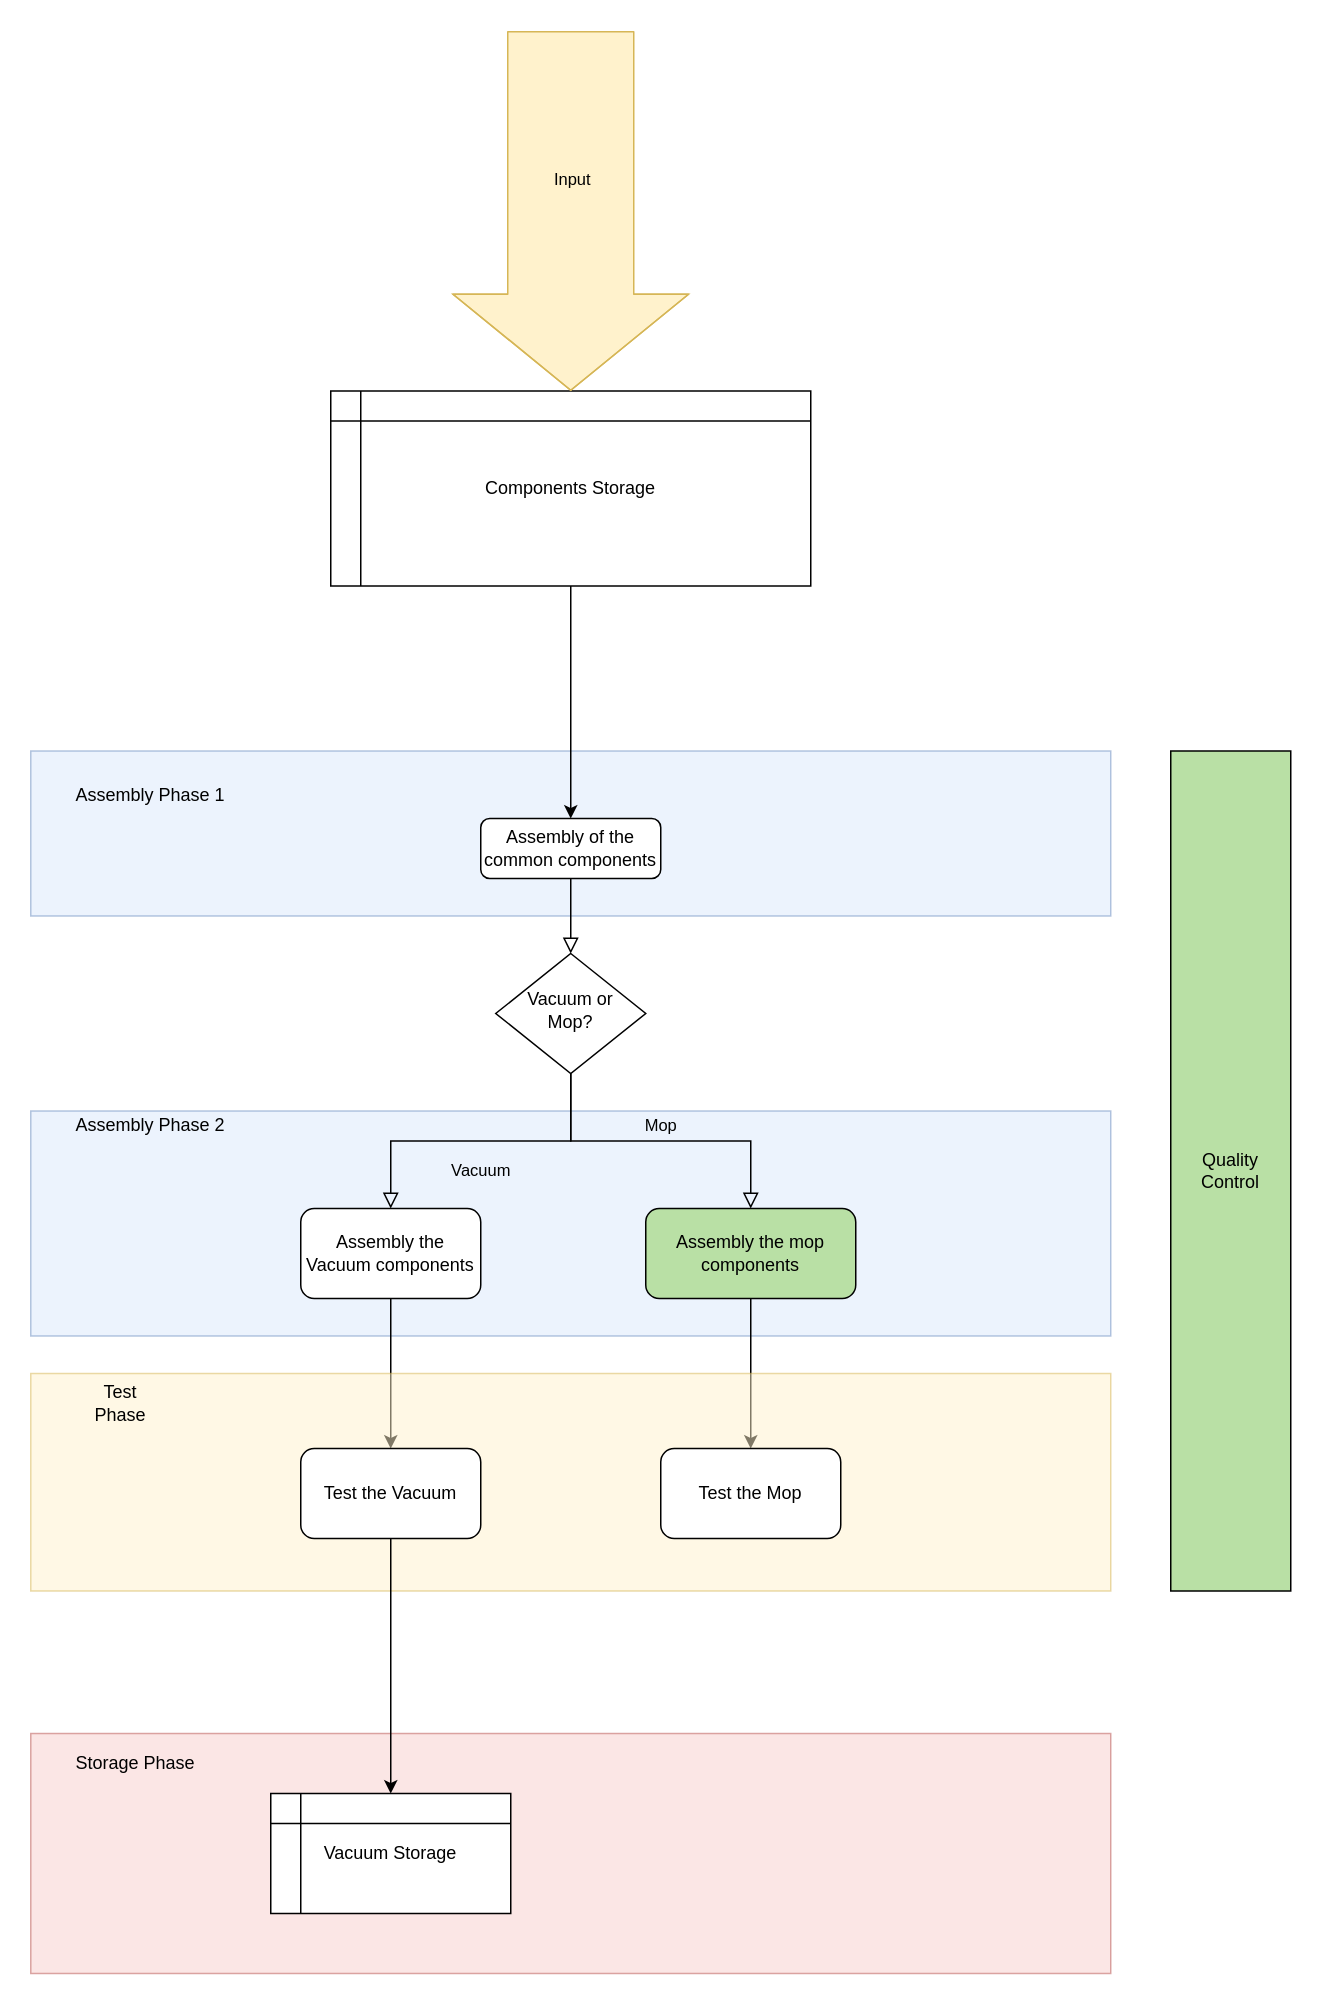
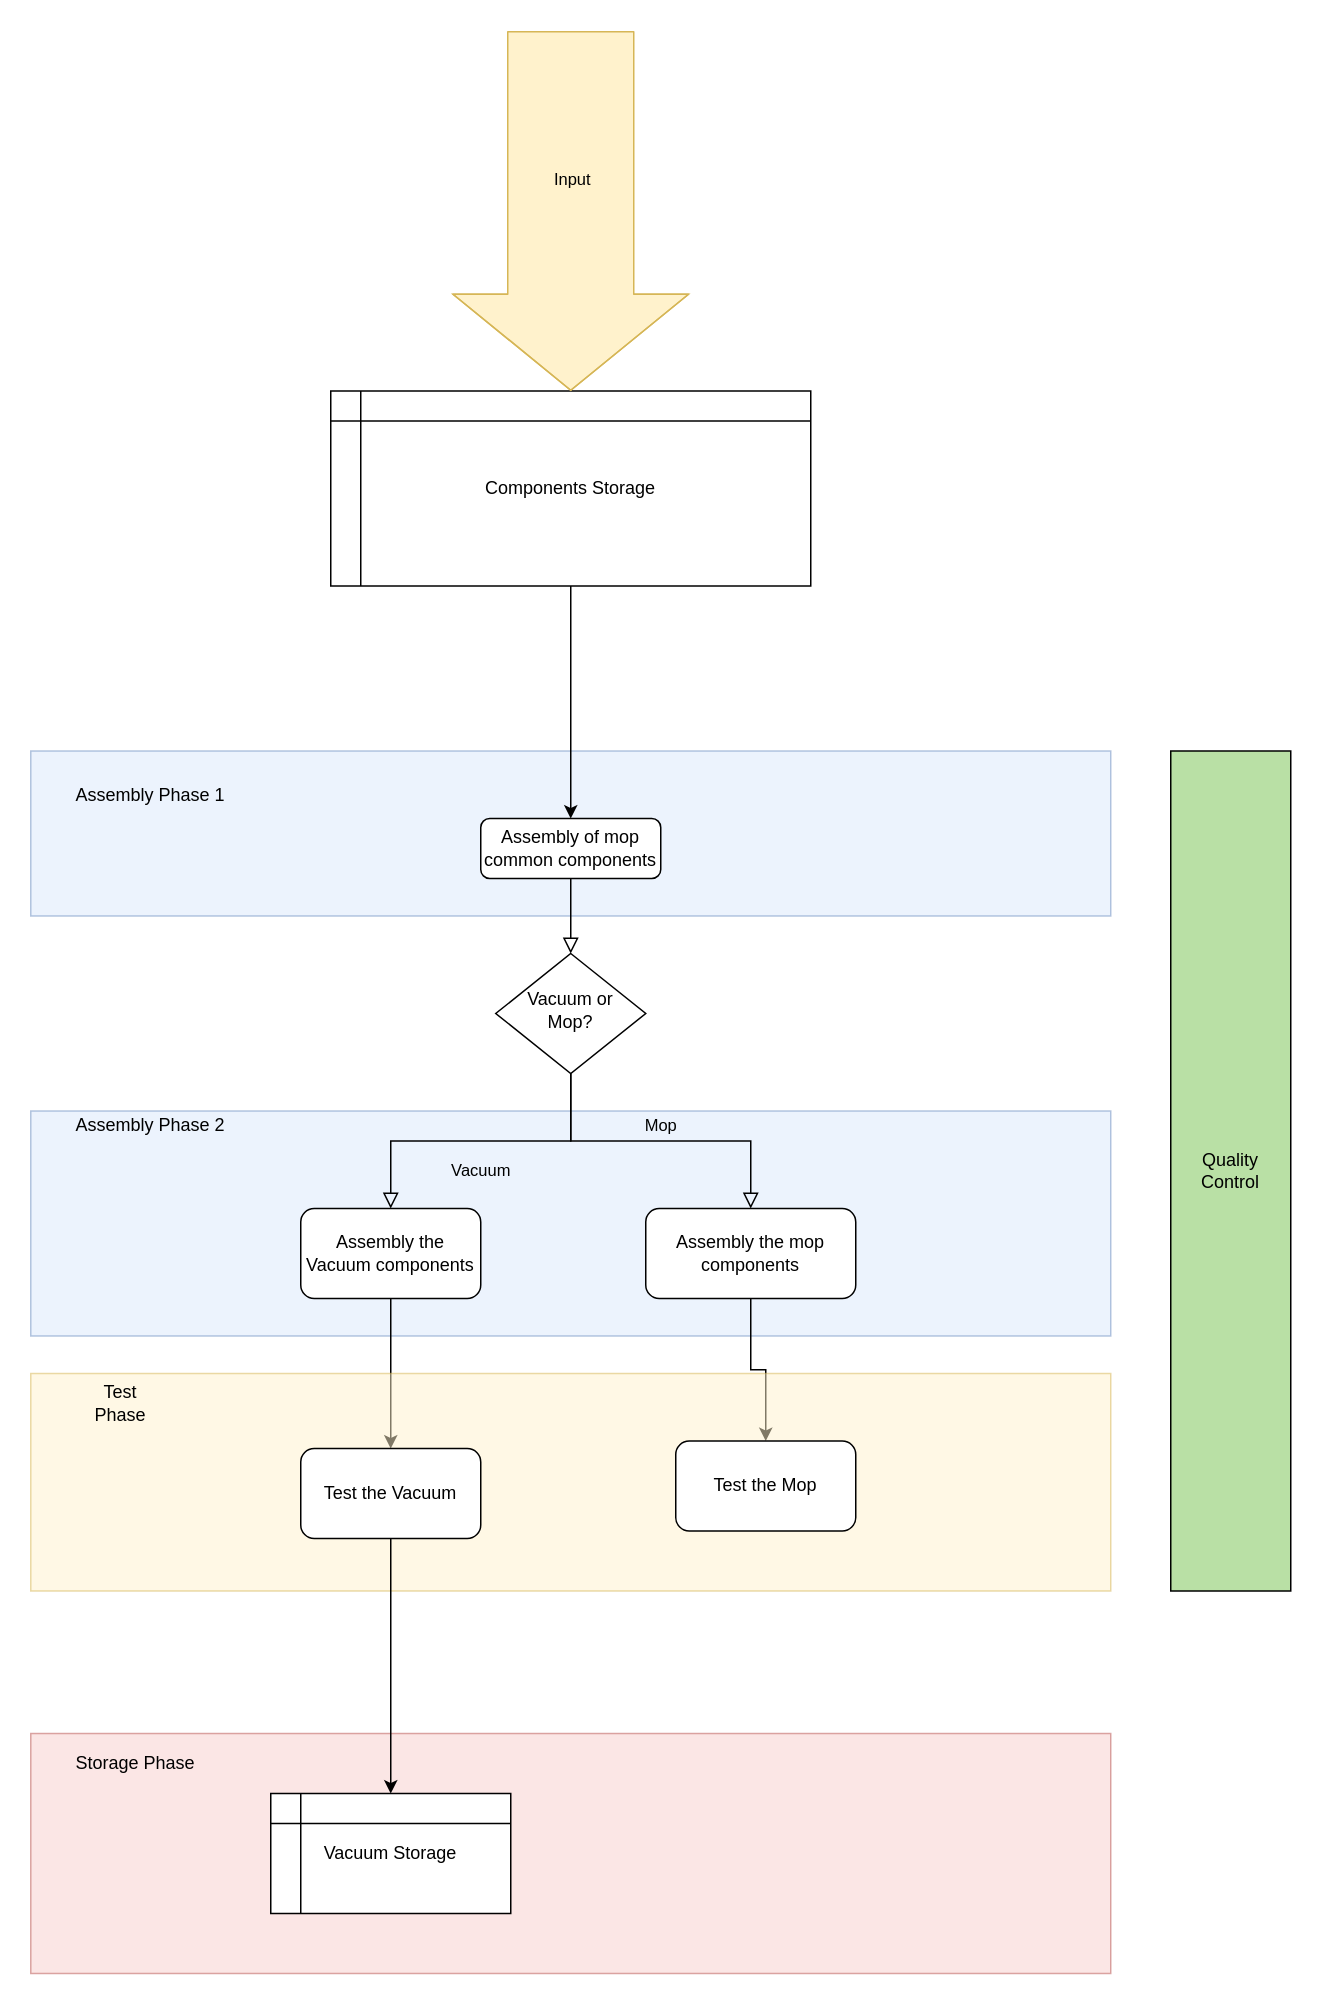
- <mxCell id="15" value="Assembly of the common components" style="rounded=1;whiteSpace=wrap;html=1;fontSize=12;glass=0;strokeWidth=1;shadow=0;" parent="1" vertex="1"><mxGeometry x="320" y="545" width="120" height="40" as="geometry" /></mxCell>
+ <mxCell id="15" value="Assembly of mop common components" style="rounded=1;whiteSpace=wrap;html=1;fontSize=12;glass=0;strokeWidth=1;shadow=0;" parent="1" vertex="1"><mxGeometry x="320" y="545" width="120" height="40" as="geometry" /></mxCell>
- <mxCell id="12" value="Assembly the mop components" style="rounded=1;whiteSpace=wrap;html=1;fontSize=12;glass=0;strokeWidth=1;shadow=0;fillColor=#b9e0a5;" parent="8" vertex="1"><mxGeometry x="410" y="70" width="140" height="60" as="geometry" /></mxCell>
+ <mxCell id="12" value="Assembly the mop components" style="rounded=1;whiteSpace=wrap;html=1;fontSize=12;glass=0;strokeWidth=1;shadow=0;" parent="8" vertex="1"><mxGeometry x="410" y="70" width="140" height="60" as="geometry" /></mxCell>
- <mxCell id="24" value="Test the Mop" style="rounded=1;whiteSpace=wrap;html=1;" parent="1" vertex="1"><mxGeometry x="440" y="965" width="120" height="60" as="geometry" /></mxCell>
+ <mxCell id="24" value="Test the Mop" style="rounded=1;whiteSpace=wrap;html=1;" parent="1" vertex="1"><mxGeometry x="450" y="960" width="120" height="60" as="geometry" /></mxCell>
